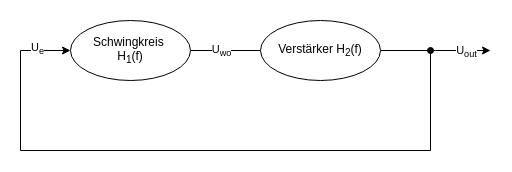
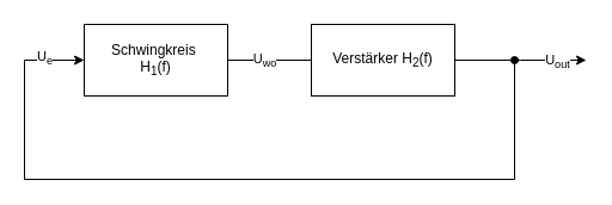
- <mxCell id="4" value="Schwingkreis&amp;nbsp;&lt;br&gt;H&lt;sub&gt;1&lt;/sub&gt;(f)" style="ellipse;whiteSpace=wrap;html=1;" parent="1" vertex="1"><mxGeometry x="70" y="20" width="120" height="60" as="geometry" /></mxCell>
+ <mxCell id="4" value="Schwingkreis&amp;nbsp;&lt;br&gt;H&lt;sub&gt;1&lt;/sub&gt;(f)" style="rounded=0;whiteSpace=wrap;html=1;" parent="1" vertex="1"><mxGeometry x="70" y="20" width="120" height="60" as="geometry" /></mxCell>
- <mxCell id="8" value="Verstärker H&lt;sub&gt;2&lt;/sub&gt;(f)" style="ellipse;whiteSpace=wrap;html=1;" parent="1" vertex="1"><mxGeometry x="260" y="20" width="120" height="60" as="geometry" /></mxCell>
+ <mxCell id="8" value="Verstärker H&lt;sub&gt;2&lt;/sub&gt;(f)" style="rounded=0;whiteSpace=wrap;html=1;" parent="1" vertex="1"><mxGeometry x="260" y="20" width="120" height="60" as="geometry" /></mxCell>
